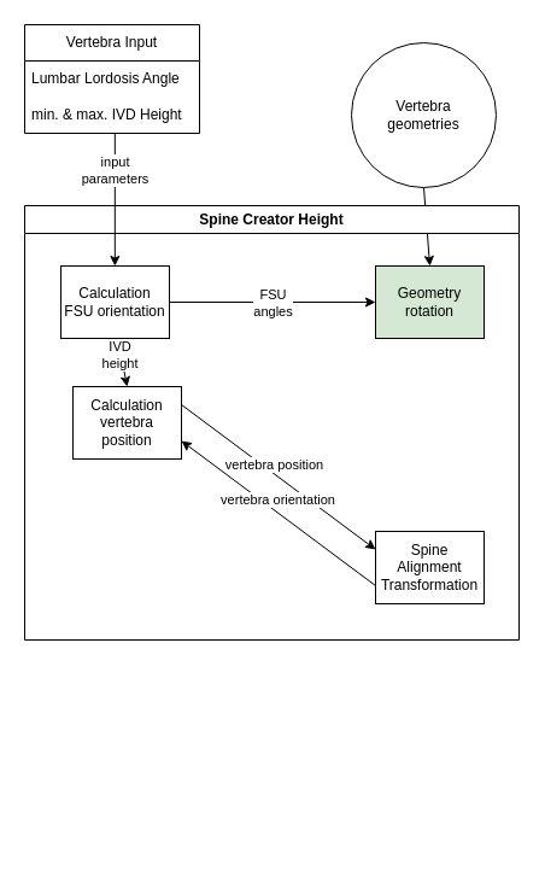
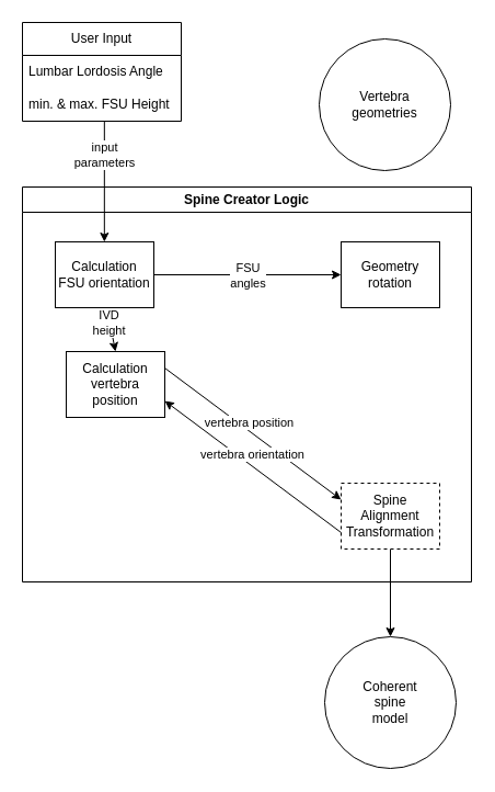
- <mxCell id="2" value="Vertebra Input" style="swimlane;fontStyle=0;childLayout=stackLayout;horizontal=1;startSize=30;horizontalStack=0;resizeParent=1;resizeParentMax=0;resizeLast=0;collapsible=1;marginBottom=0;whiteSpace=wrap;html=1;" vertex="1" parent="1"><mxGeometry x="20" y="20" width="145" height="90" as="geometry"><mxRectangle x="25" y="340" width="100" height="30" as="alternateBounds" /></mxGeometry></mxCell>
+ <mxCell id="2" value="User Input" style="swimlane;fontStyle=0;childLayout=stackLayout;horizontal=1;startSize=30;horizontalStack=0;resizeParent=1;resizeParentMax=0;resizeLast=0;collapsible=1;marginBottom=0;whiteSpace=wrap;html=1;" vertex="1" parent="1"><mxGeometry x="20" y="20" width="145" height="90" as="geometry"><mxRectangle x="25" y="340" width="100" height="30" as="alternateBounds" /></mxGeometry></mxCell>
- <mxCell id="4" value="min. &amp;amp; max. IVD Height" style="text;strokeColor=none;fillColor=none;align=left;verticalAlign=middle;spacingLeft=4;spacingRight=4;overflow=hidden;points=[[0,0.5],[1,0.5]];portConstraint=eastwest;rotatable=0;whiteSpace=wrap;html=1;" vertex="1" parent="2"><mxGeometry y="60" width="145" height="30" as="geometry" /></mxCell>
+ <mxCell id="4" value="min. &amp;amp; max. FSU Height" style="text;strokeColor=none;fillColor=none;align=left;verticalAlign=middle;spacingLeft=4;spacingRight=4;overflow=hidden;points=[[0,0.5],[1,0.5]];portConstraint=eastwest;rotatable=0;whiteSpace=wrap;html=1;" vertex="1" parent="2"><mxGeometry y="60" width="145" height="30" as="geometry" /></mxCell>
- <mxCell id="11" value="Spine Creator Height" style="swimlane;whiteSpace=wrap;html=1;" vertex="1" parent="1"><mxGeometry x="20" y="170" width="410" height="360" as="geometry" /></mxCell>
+ <mxCell id="11" value="Spine Creator Logic" style="swimlane;whiteSpace=wrap;html=1;" vertex="1" parent="1"><mxGeometry x="20" y="170" width="410" height="360" as="geometry" /></mxCell>
- <mxCell id="7" style="edgeStyle=none;html=1;exitX=0.5;exitY=1;exitDx=0;exitDy=0;entryX=0.5;entryY=0;entryDx=0;entryDy=0;" edge="1" parent="1" source="8" target="13"><mxGeometry relative="1" as="geometry"><mxPoint x="50" y="239.714" as="targetPoint" /></mxGeometry></mxCell>
- <mxCell id="13" value="Geometry rotation" style="rounded=0;whiteSpace=wrap;html=1;fillColor=#d5e8d4;" vertex="1" parent="11"><mxGeometry x="291" y="50" width="90" height="60" as="geometry" /></mxCell>
+ <mxCell id="13" value="Geometry rotation" style="rounded=0;whiteSpace=wrap;html=1;" vertex="1" parent="11"><mxGeometry x="291" y="50" width="90" height="60" as="geometry" /></mxCell>
- <mxCell id="16" value="Spine&lt;br&gt;Alignment&lt;br&gt;Transformation" style="rounded=0;whiteSpace=wrap;html=1;" vertex="1" parent="11"><mxGeometry x="291" y="270" width="90" height="60" as="geometry" /></mxCell>
+ <mxCell id="16" value="Spine&lt;br&gt;Alignment&lt;br&gt;Transformation" style="rounded=0;whiteSpace=wrap;html=1;dashed=1;" vertex="1" parent="11"><mxGeometry x="291" y="270" width="90" height="60" as="geometry" /></mxCell>
+ <mxCell id="9" style="edgeStyle=none;html=1;exitX=0.5;exitY=1;exitDx=0;exitDy=0;entryX=0.5;entryY=0;entryDx=0;entryDy=0;" edge="1" parent="1" source="16" target="10"><mxGeometry relative="1" as="geometry"><mxPoint x="480" y="330" as="targetPoint" /></mxGeometry></mxCell>
+ <mxCell id="10" value="Coherent&lt;br&gt;spine&lt;br&gt;model" style="ellipse;whiteSpace=wrap;html=1;aspect=fixed;" vertex="1" parent="1"><mxGeometry x="296" y="580" width="120" height="120" as="geometry" /></mxCell>
